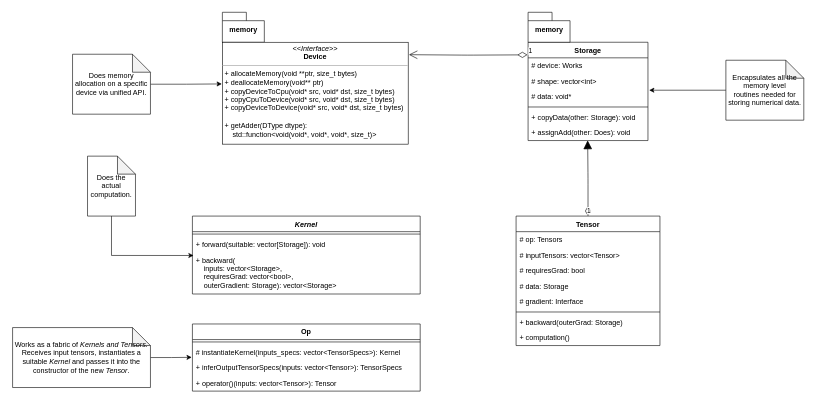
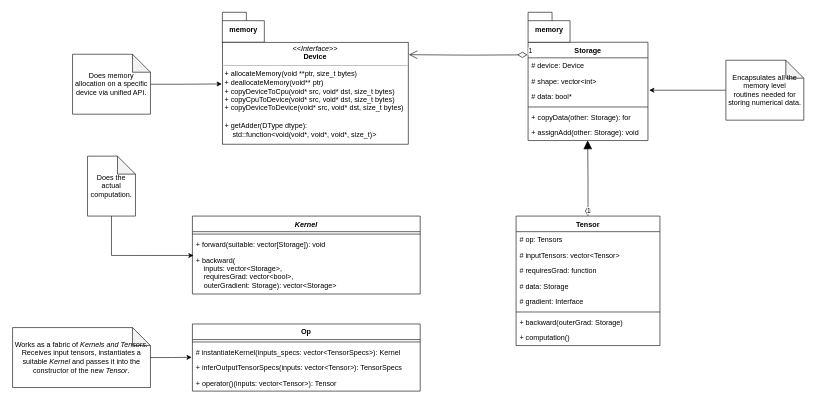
- <mxCell id="23" value="# device: Works" style="text;strokeColor=none;fillColor=none;align=left;verticalAlign=top;spacingLeft=4;spacingRight=4;overflow=hidden;rotatable=0;points=[[0,0.5],[1,0.5]];portConstraint=eastwest;" vertex="1" parent="22"><mxGeometry y="26" width="200" height="26" as="geometry" /></mxCell>
+ <mxCell id="23" value="# device: Device" style="text;strokeColor=none;fillColor=none;align=left;verticalAlign=top;spacingLeft=4;spacingRight=4;overflow=hidden;rotatable=0;points=[[0,0.5],[1,0.5]];portConstraint=eastwest;" vertex="1" parent="22"><mxGeometry y="26" width="200" height="26" as="geometry" /></mxCell>
- <mxCell id="25" value="# data: void*" style="text;strokeColor=none;fillColor=none;align=left;verticalAlign=top;spacingLeft=4;spacingRight=4;overflow=hidden;rotatable=0;points=[[0,0.5],[1,0.5]];portConstraint=eastwest;" vertex="1" parent="22"><mxGeometry y="78" width="200" height="26" as="geometry" /></mxCell>
+ <mxCell id="25" value="# data: bool*" style="text;strokeColor=none;fillColor=none;align=left;verticalAlign=top;spacingLeft=4;spacingRight=4;overflow=hidden;rotatable=0;points=[[0,0.5],[1,0.5]];portConstraint=eastwest;" vertex="1" parent="22"><mxGeometry y="78" width="200" height="26" as="geometry" /></mxCell>
- <mxCell id="27" value="+ copyData(other: Storage): void" style="text;strokeColor=none;fillColor=none;align=left;verticalAlign=top;spacingLeft=4;spacingRight=4;overflow=hidden;rotatable=0;points=[[0,0.5],[1,0.5]];portConstraint=eastwest;" vertex="1" parent="22"><mxGeometry y="112" width="200" height="26" as="geometry" /></mxCell>
+ <mxCell id="27" value="+ copyData(other: Storage): for" style="text;strokeColor=none;fillColor=none;align=left;verticalAlign=top;spacingLeft=4;spacingRight=4;overflow=hidden;rotatable=0;points=[[0,0.5],[1,0.5]];portConstraint=eastwest;" vertex="1" parent="22"><mxGeometry y="112" width="200" height="26" as="geometry" /></mxCell>
- <mxCell id="28" value="+ assignAdd(other: Does): void" style="text;strokeColor=none;fillColor=none;align=left;verticalAlign=top;spacingLeft=4;spacingRight=4;overflow=hidden;rotatable=0;points=[[0,0.5],[1,0.5]];portConstraint=eastwest;" vertex="1" parent="22"><mxGeometry y="138" width="200" height="26" as="geometry" /></mxCell>
+ <mxCell id="28" value="+ assignAdd(other: Storage): void" style="text;strokeColor=none;fillColor=none;align=left;verticalAlign=top;spacingLeft=4;spacingRight=4;overflow=hidden;rotatable=0;points=[[0,0.5],[1,0.5]];portConstraint=eastwest;" vertex="1" parent="22"><mxGeometry y="138" width="200" height="26" as="geometry" /></mxCell>
- <mxCell id="5" value="# requiresGrad: bool" style="text;strokeColor=none;fillColor=none;align=left;verticalAlign=top;spacingLeft=4;spacingRight=4;overflow=hidden;rotatable=0;points=[[0,0.5],[1,0.5]];portConstraint=eastwest;" vertex="1" parent="2"><mxGeometry y="78" width="240" height="26" as="geometry" /></mxCell>
+ <mxCell id="5" value="# requiresGrad: function" style="text;strokeColor=none;fillColor=none;align=left;verticalAlign=top;spacingLeft=4;spacingRight=4;overflow=hidden;rotatable=0;points=[[0,0.5],[1,0.5]];portConstraint=eastwest;" vertex="1" parent="2"><mxGeometry y="78" width="240" height="26" as="geometry" /></mxCell>
